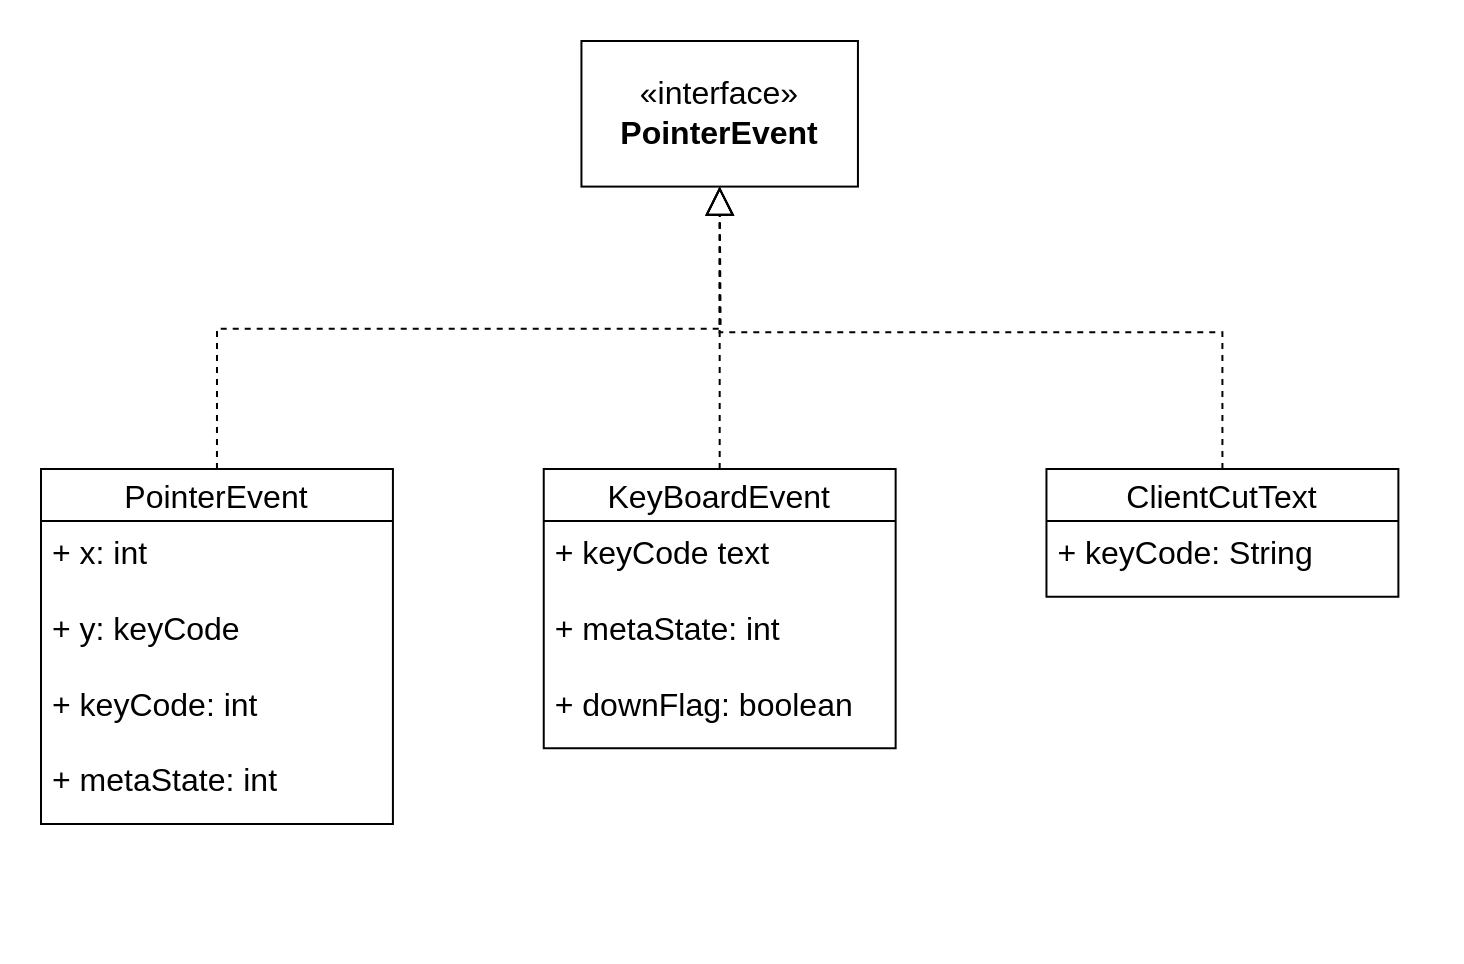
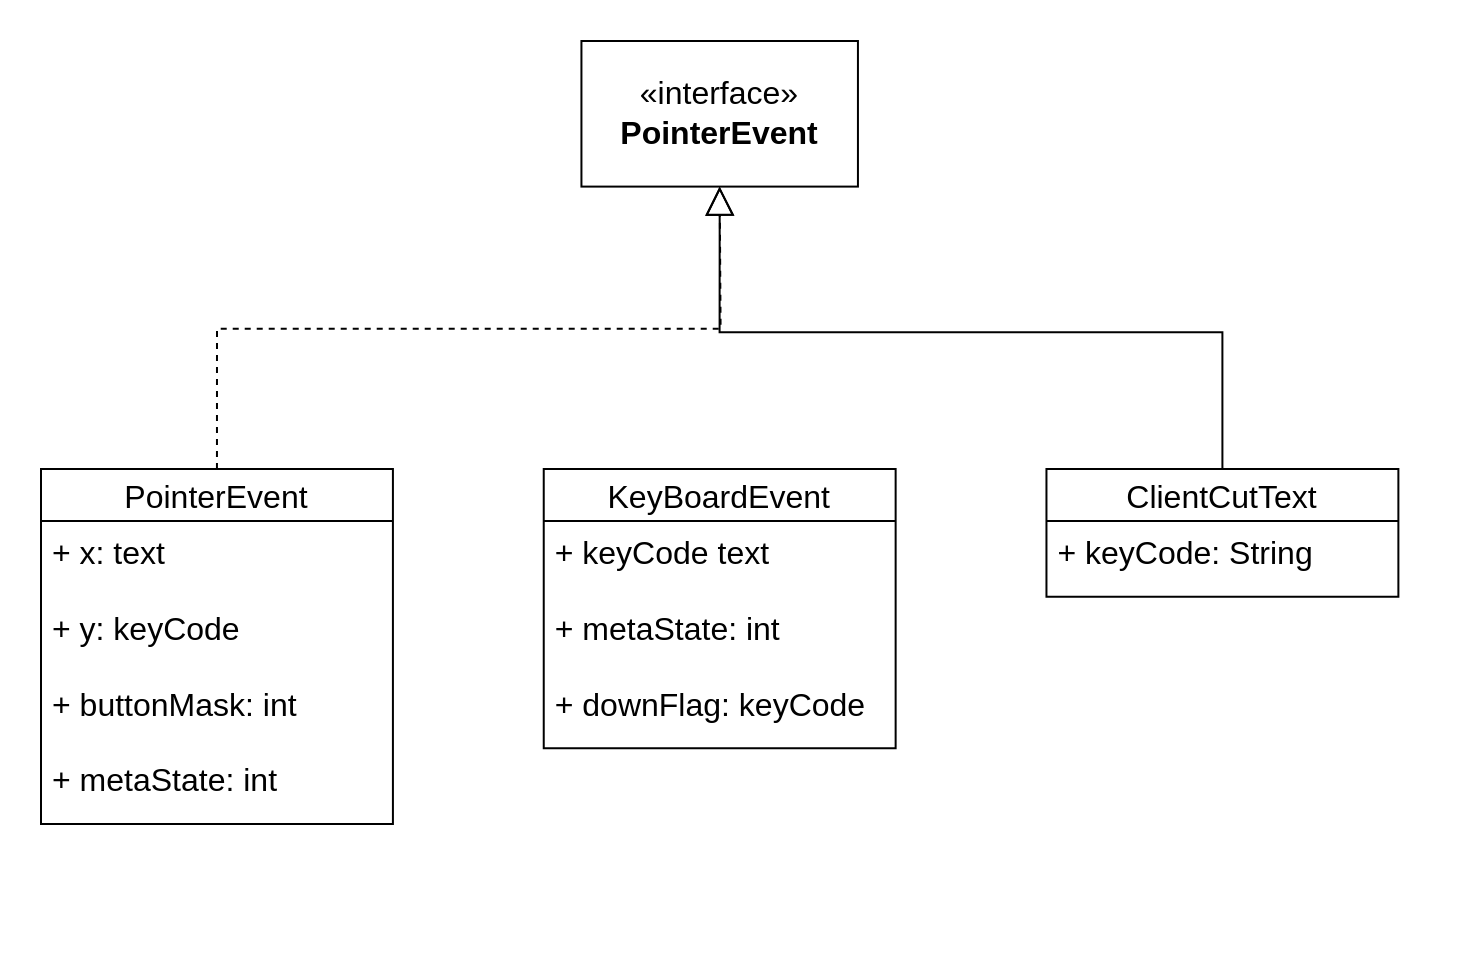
- <mxCell id="18" value="" style="endArrow=block;dashed=1;endFill=0;endSize=12;html=1;exitX=0.5;exitY=0;exitDx=0;exitDy=0;entryX=0.5;entryY=1;entryDx=0;entryDy=0;edgeStyle=orthogonalEdgeStyle;rounded=0;fontSize=16;" edge="1" parent="3" source="15" target="9"><mxGeometry width="160" relative="1" as="geometry"><mxPoint x="540.437" y="116.486" as="sourcePoint" /><mxPoint x="741.53" y="116.486" as="targetPoint" /><Array as="points"><mxPoint x="590.71" y="145.608" /><mxPoint x="339.344" y="145.608" /></Array></mxGeometry></mxCell>
+ <mxCell id="18" value="" style="endArrow=block;dashed=0;endFill=0;endSize=12;html=1;exitX=0.5;exitY=0;exitDx=0;exitDy=0;entryX=0.5;entryY=1;entryDx=0;entryDy=0;edgeStyle=orthogonalEdgeStyle;rounded=0;fontSize=16;" edge="1" parent="3" source="15" target="9"><mxGeometry width="160" relative="1" as="geometry"><mxPoint x="540.437" y="116.486" as="sourcePoint" /><mxPoint x="741.53" y="116.486" as="targetPoint" /><Array as="points"><mxPoint x="590.71" y="145.608" /><mxPoint x="339.344" y="145.608" /></Array></mxGeometry></mxCell>
- <mxCell id="14" value="" style="endArrow=block;dashed=1;endFill=0;endSize=12;html=1;entryX=0.5;entryY=1;entryDx=0;entryDy=0;exitX=0.5;exitY=0;exitDx=0;exitDy=0;edgeStyle=orthogonalEdgeStyle;rounded=0;fontSize=16;" edge="1" parent="3" source="10" target="9"><mxGeometry width="160" relative="1" as="geometry"><mxPoint x="175.956" y="203.851" as="sourcePoint" /><mxPoint x="377.049" y="203.851" as="targetPoint" /></mxGeometry></mxCell>
- <mxCell id="5" value="+ x: int" style="text;strokeColor=none;fillColor=none;align=left;verticalAlign=top;spacingLeft=4;spacingRight=4;overflow=hidden;rotatable=0;points=[[0,0.5],[1,0.5]];portConstraint=eastwest;fontSize=16;" vertex="1" parent="4"><mxGeometry y="26" width="175.956" height="37.858" as="geometry" /></mxCell>
+ <mxCell id="5" value="+ x: text" style="text;strokeColor=none;fillColor=none;align=left;verticalAlign=top;spacingLeft=4;spacingRight=4;overflow=hidden;rotatable=0;points=[[0,0.5],[1,0.5]];portConstraint=eastwest;fontSize=16;" vertex="1" parent="4"><mxGeometry y="26" width="175.956" height="37.858" as="geometry" /></mxCell>
- <mxCell id="7" value="+ keyCode: int" style="text;strokeColor=none;fillColor=none;align=left;verticalAlign=top;spacingLeft=4;spacingRight=4;overflow=hidden;rotatable=0;points=[[0,0.5],[1,0.5]];portConstraint=eastwest;fontSize=16;" vertex="1" parent="4"><mxGeometry y="101.716" width="175.956" height="37.858" as="geometry" /></mxCell>
+ <mxCell id="7" value="+ buttonMask: int" style="text;strokeColor=none;fillColor=none;align=left;verticalAlign=top;spacingLeft=4;spacingRight=4;overflow=hidden;rotatable=0;points=[[0,0.5],[1,0.5]];portConstraint=eastwest;fontSize=16;" vertex="1" parent="4"><mxGeometry y="101.716" width="175.956" height="37.858" as="geometry" /></mxCell>
- <mxCell id="13" value="+ downFlag: boolean" style="text;strokeColor=none;fillColor=none;align=left;verticalAlign=top;spacingLeft=4;spacingRight=4;overflow=hidden;rotatable=0;points=[[0,0.5],[1,0.5]];portConstraint=eastwest;fontSize=16;" vertex="1" parent="10"><mxGeometry y="101.716" width="175.956" height="37.858" as="geometry" /></mxCell>
+ <mxCell id="13" value="+ downFlag: keyCode" style="text;strokeColor=none;fillColor=none;align=left;verticalAlign=top;spacingLeft=4;spacingRight=4;overflow=hidden;rotatable=0;points=[[0,0.5],[1,0.5]];portConstraint=eastwest;fontSize=16;" vertex="1" parent="10"><mxGeometry y="101.716" width="175.956" height="37.858" as="geometry" /></mxCell>
